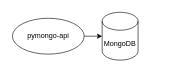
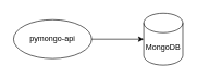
- <mxCell id="2" value="MongoDB" style="shape=cylinder3;whiteSpace=wrap;html=1;boundedLbl=1;backgroundOutline=1;size=15;" parent="1" vertex="1"><mxGeometry x="170" y="20" width="60" height="80" as="geometry" /></mxCell>
+ <mxCell id="2" value="MongoDB" style="shape=cylinder3;whiteSpace=wrap;html=1;boundedLbl=1;backgroundOutline=1;size=15;" parent="1" vertex="1"><mxGeometry x="220" y="20" width="60" height="80" as="geometry" /></mxCell>
